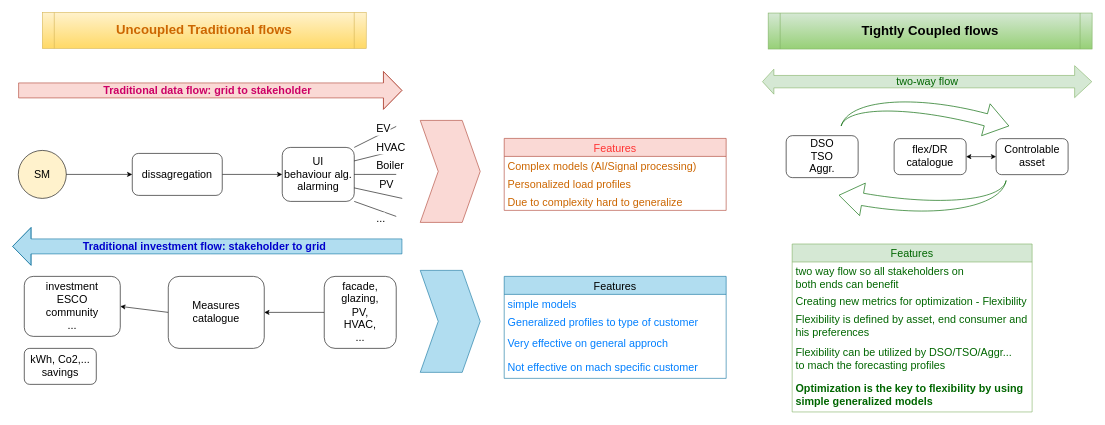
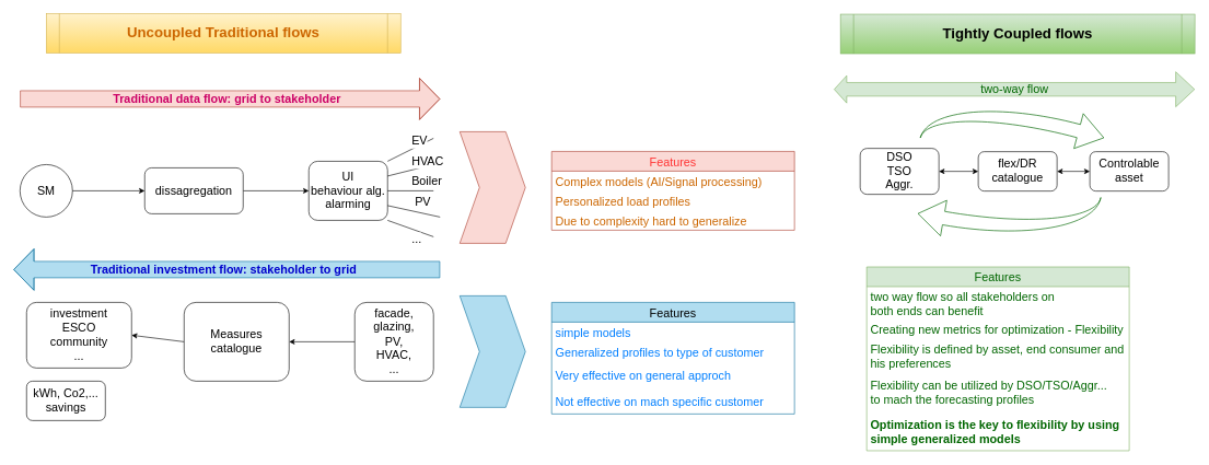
+ <mxCell id="37" value="" style="endArrow=classic;startArrow=classic;html=1;rounded=0;labelBackgroundColor=none;fontSize=18;fontColor=#006600;entryX=0;entryY=0.5;entryDx=0;entryDy=0;" parent="1" source="36" target="35" edge="1"><mxGeometry width="50" height="50" relative="1" as="geometry"><mxPoint x="1520" y="325.39" as="sourcePoint" /><mxPoint x="1570" y="275.39" as="targetPoint" /></mxGeometry></mxCell>
- <mxCell id="2" value="&lt;font style=&quot;font-size: 18px&quot;&gt;SM&lt;/font&gt;" style="ellipse;whiteSpace=wrap;html=1;aspect=fixed;fillColor=#fff2cc;" parent="1" vertex="1"><mxGeometry x="30" y="250" width="80" height="80" as="geometry" /></mxCell>
+ <mxCell id="2" value="&lt;font style=&quot;font-size: 18px&quot;&gt;SM&lt;/font&gt;" style="ellipse;whiteSpace=wrap;html=1;aspect=fixed;" parent="1" vertex="1"><mxGeometry x="30" y="250" width="80" height="80" as="geometry" /></mxCell>
